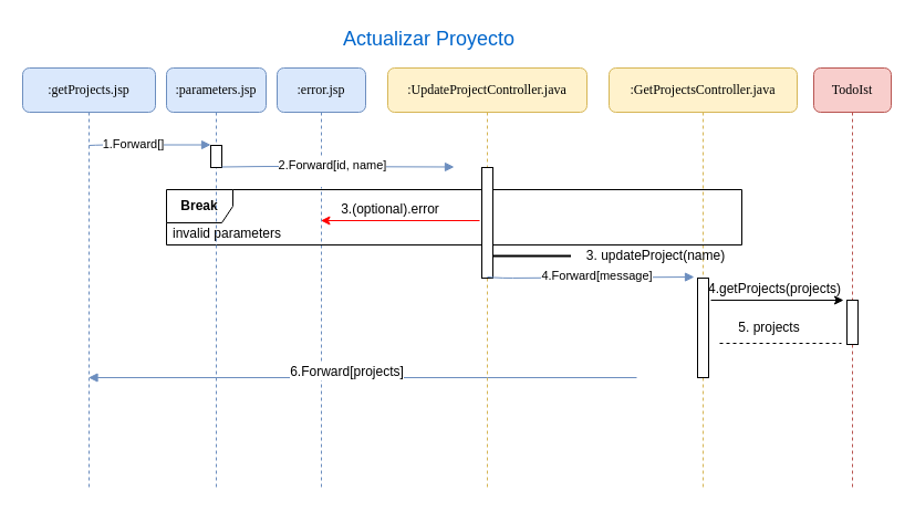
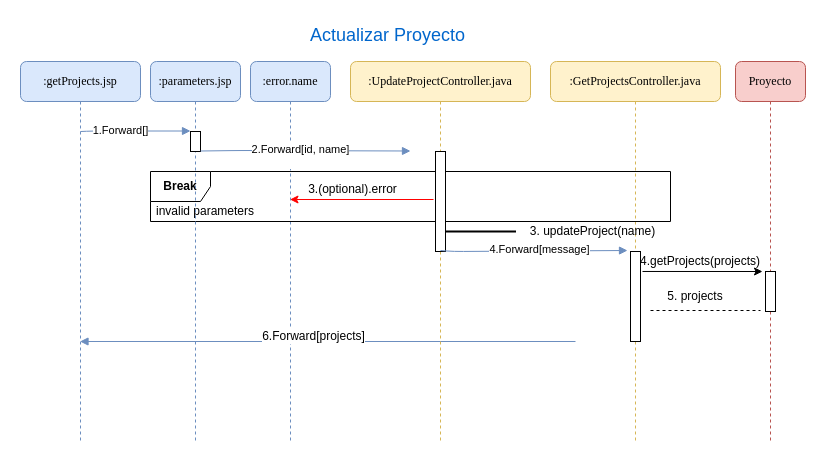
- <mxCell id="2" value=":error.jsp" style="shape=umlLifeline;perimeter=lifelinePerimeter;whiteSpace=wrap;html=1;container=1;collapsible=0;recursiveResize=0;outlineConnect=0;rounded=1;shadow=0;comic=0;labelBackgroundColor=none;strokeColor=#6c8ebf;strokeWidth=1;fillColor=#dae8fc;fontFamily=Verdana;fontSize=12;align=center;" vertex="1" parent="1"><mxGeometry x="250" y="61" width="80" height="380" as="geometry" /></mxCell>
+ <mxCell id="2" value=":error.name" style="shape=umlLifeline;perimeter=lifelinePerimeter;whiteSpace=wrap;html=1;container=1;collapsible=0;recursiveResize=0;outlineConnect=0;rounded=1;shadow=0;comic=0;labelBackgroundColor=none;strokeColor=#6c8ebf;strokeWidth=1;fillColor=#dae8fc;fontFamily=Verdana;fontSize=12;align=center;" vertex="1" parent="1"><mxGeometry x="250" y="61" width="80" height="380" as="geometry" /></mxCell>
- <mxCell id="5" value="TodoIst" style="shape=umlLifeline;perimeter=lifelinePerimeter;whiteSpace=wrap;html=1;container=1;collapsible=0;recursiveResize=0;outlineConnect=0;rounded=1;shadow=0;comic=0;labelBackgroundColor=none;strokeColor=#b85450;strokeWidth=1;fillColor=#f8cecc;fontFamily=Verdana;fontSize=12;align=center;" vertex="1" parent="1"><mxGeometry x="735" y="61" width="70" height="380" as="geometry" /></mxCell>
+ <mxCell id="5" value="Proyecto" style="shape=umlLifeline;perimeter=lifelinePerimeter;whiteSpace=wrap;html=1;container=1;collapsible=0;recursiveResize=0;outlineConnect=0;rounded=1;shadow=0;comic=0;labelBackgroundColor=none;strokeColor=#b85450;strokeWidth=1;fillColor=#f8cecc;fontFamily=Verdana;fontSize=12;align=center;" vertex="1" parent="1"><mxGeometry x="735" y="61" width="70" height="380" as="geometry" /></mxCell>
